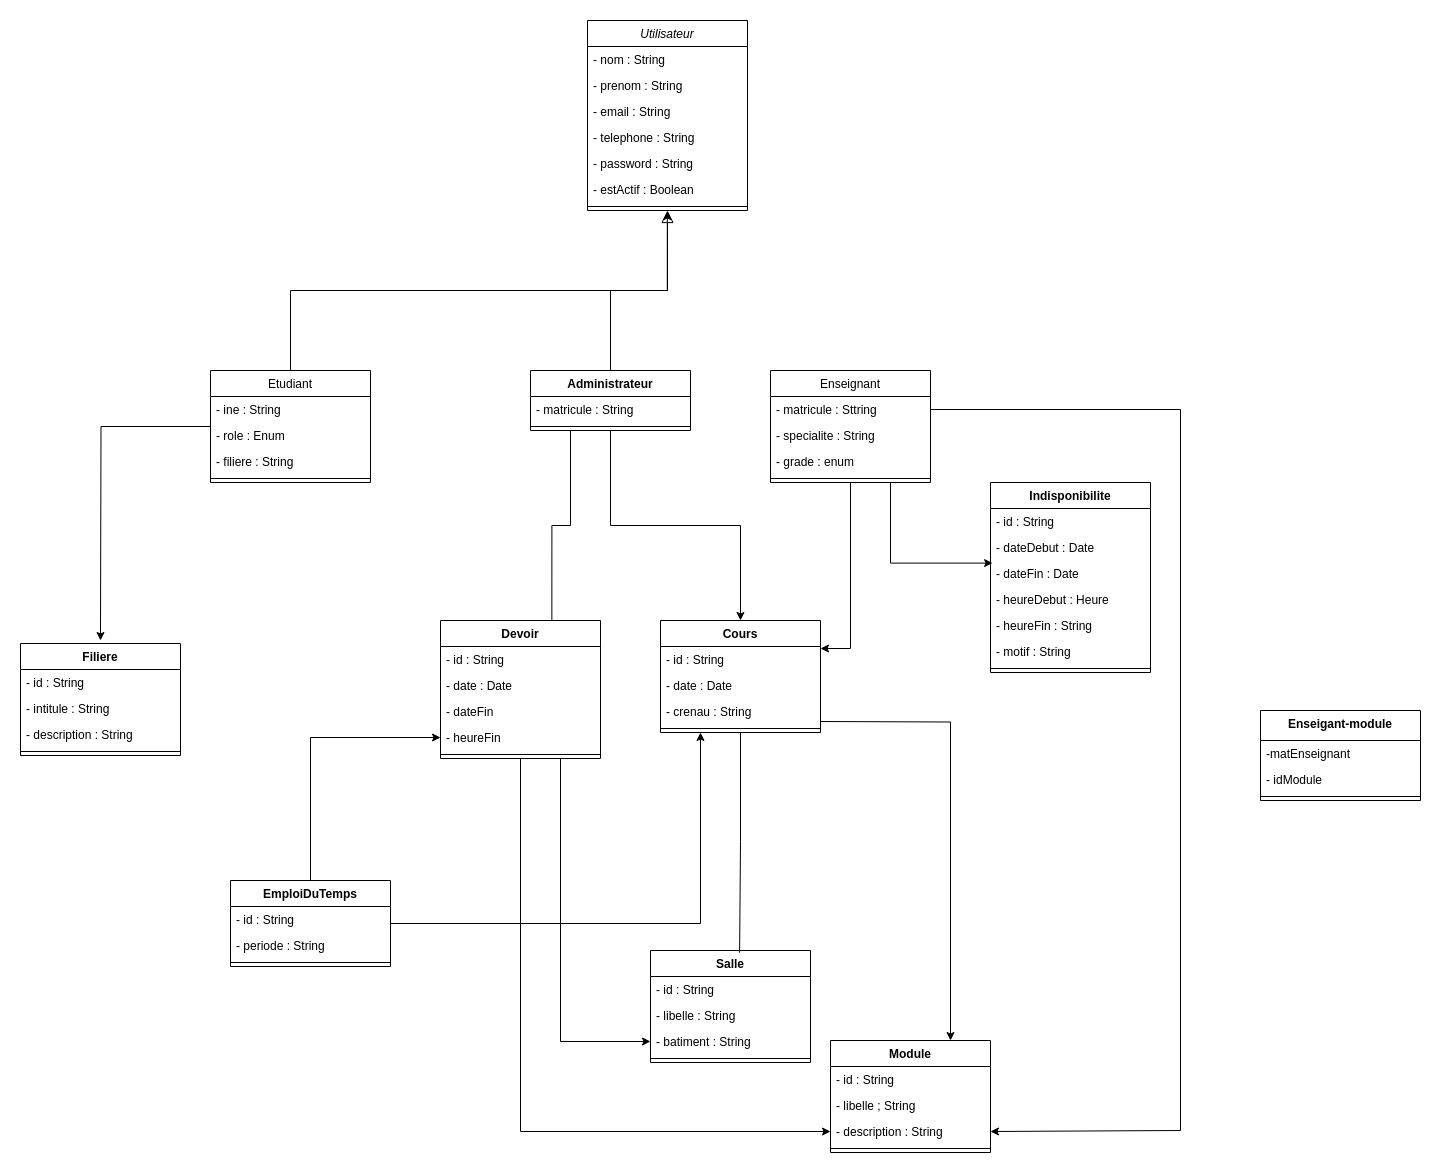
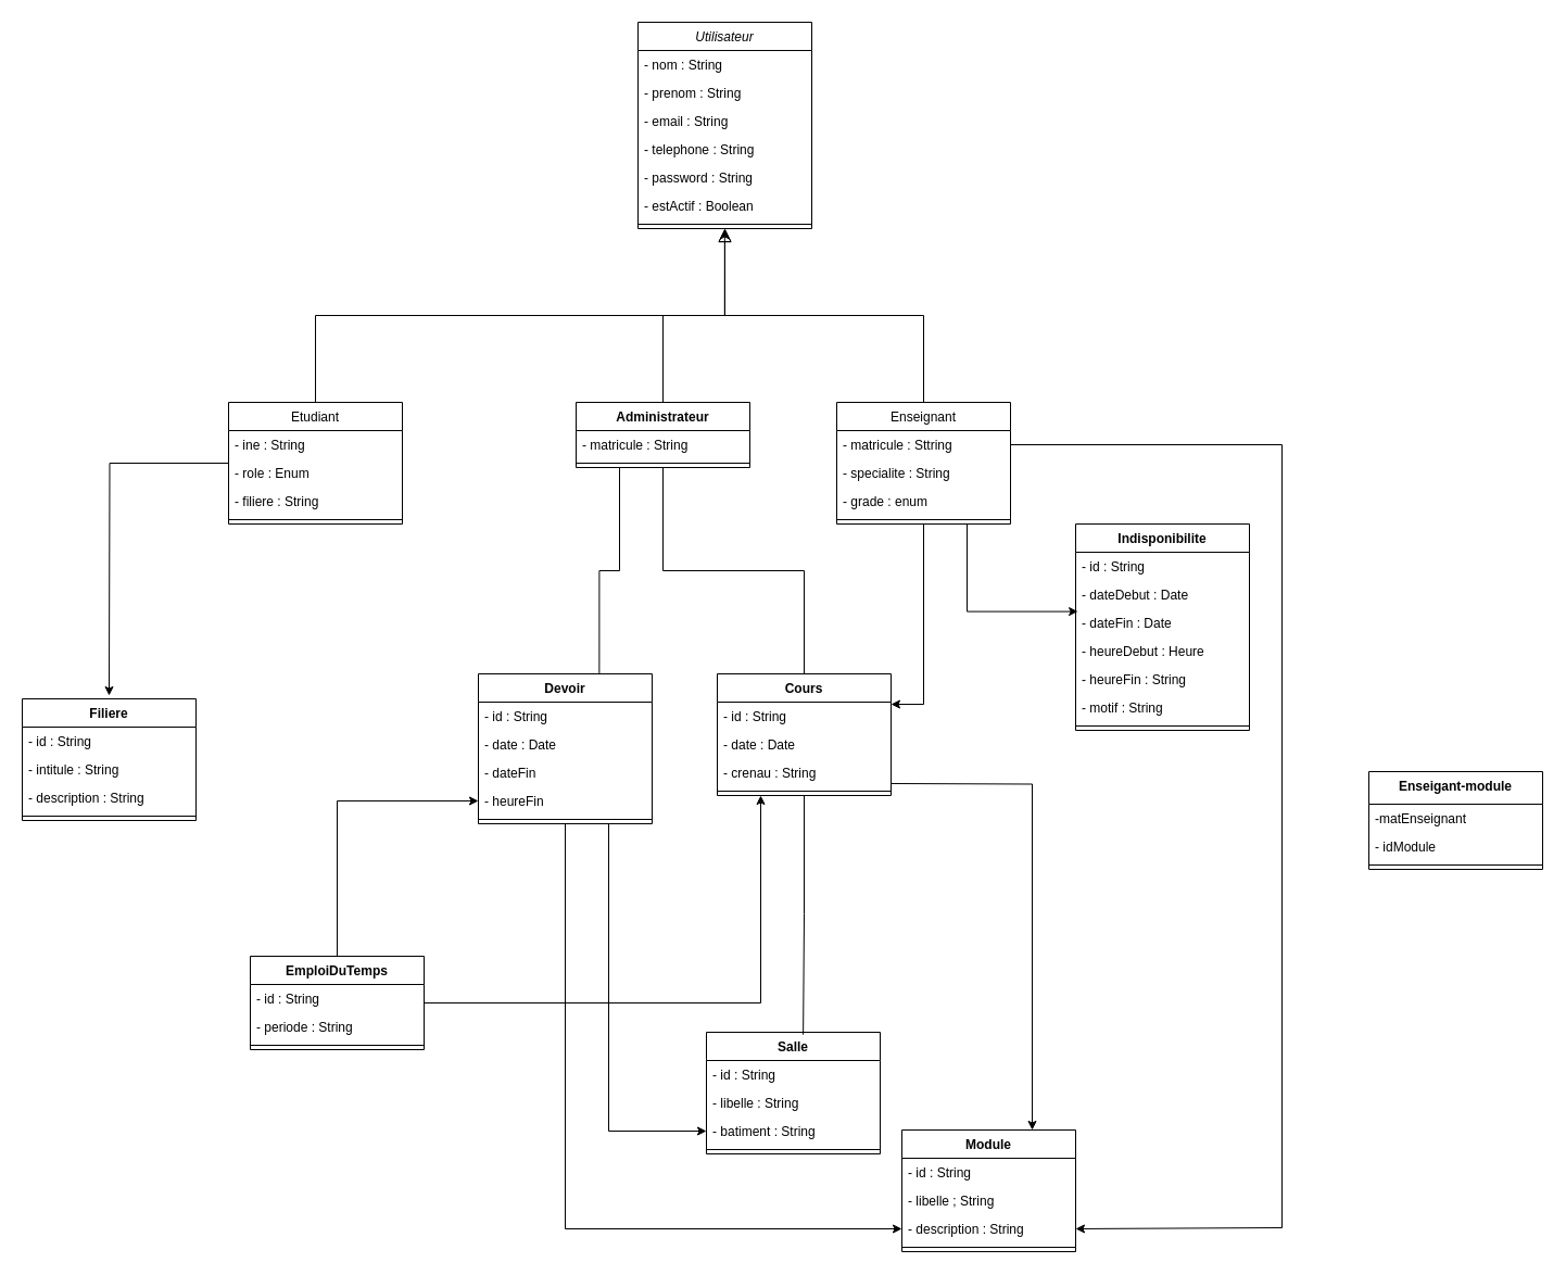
+ <mxCell id="23" value="" style="endArrow=block;endSize=10;endFill=0;shadow=0;strokeWidth=1;rounded=0;curved=0;edgeStyle=elbowEdgeStyle;elbow=vertical;" parent="1" source="18" target="2" edge="1"><mxGeometry width="160" relative="1" as="geometry"><mxPoint x="130" y="383" as="sourcePoint" /><mxPoint x="230" y="281" as="targetPoint" /></mxGeometry></mxCell>
- <mxCell id="48" style="edgeStyle=orthogonalEdgeStyle;rounded=0;orthogonalLoop=1;jettySize=auto;html=1;entryX=0.5;entryY=0;entryDx=0;entryDy=0;" parent="1" source="49" target="29" edge="1"><mxGeometry relative="1" as="geometry" /></mxCell>
+ <mxCell id="48" style="edgeStyle=orthogonalEdgeStyle;rounded=0;orthogonalLoop=1;jettySize=auto;html=1;entryX=0.5;entryY=0;entryDx=0;entryDy=0;endArrow=none;" parent="1" source="49" target="29" edge="1"><mxGeometry relative="1" as="geometry" /></mxCell>
